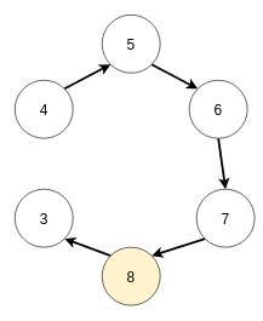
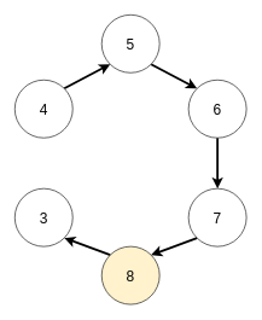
- <mxCell id="10" value="7" style="ellipse;whiteSpace=wrap;html=1;aspect=fixed;fontSize=20;" vertex="1" parent="1"><mxGeometry x="270" y="260" width="80" height="80" as="geometry" /></mxCell>
+ <mxCell id="10" value="7" style="ellipse;whiteSpace=wrap;html=1;aspect=fixed;fontSize=20;" vertex="1" parent="1"><mxGeometry x="260" y="260" width="80" height="80" as="geometry" /></mxCell>
